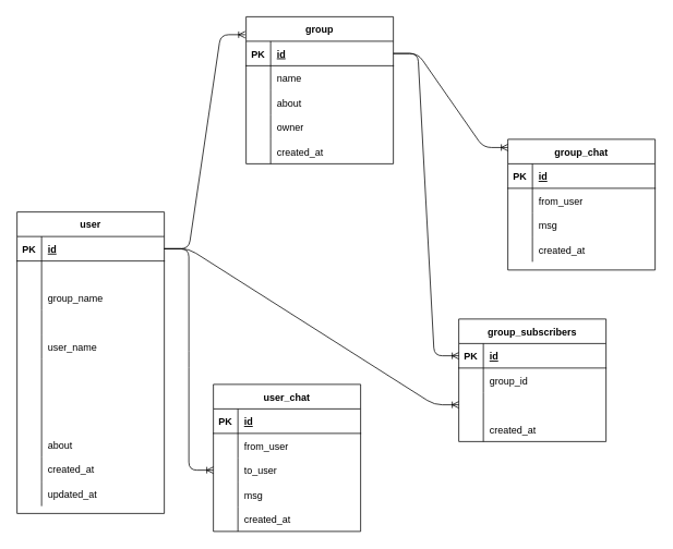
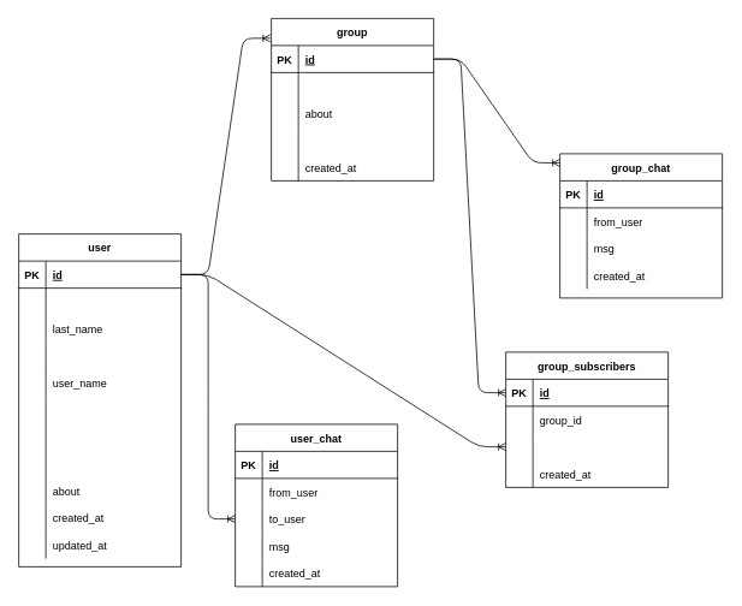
- <mxCell id="38" value="name" style="shape=partialRectangle;connectable=0;fillColor=none;top=0;left=0;bottom=0;right=0;align=left;spacingLeft=6;overflow=hidden;" parent="36" vertex="1"><mxGeometry x="30" width="150" height="30" as="geometry"><mxRectangle width="150" height="30" as="alternateBounds" /></mxGeometry></mxCell>
- <mxCell id="44" value="owner" style="shape=partialRectangle;connectable=0;fillColor=none;top=0;left=0;bottom=0;right=0;align=left;spacingLeft=6;overflow=hidden;" parent="42" vertex="1"><mxGeometry x="30" width="150" height="30" as="geometry"><mxRectangle width="150" height="30" as="alternateBounds" /></mxGeometry></mxCell>
- <mxCell id="10" value="group_name" style="shape=partialRectangle;connectable=0;fillColor=none;top=0;left=0;bottom=0;right=0;align=left;spacingLeft=6;overflow=hidden;" vertex="1" parent="8"><mxGeometry x="30" width="150" height="30" as="geometry"><mxRectangle width="150" height="30" as="alternateBounds" /></mxGeometry></mxCell>
+ <mxCell id="10" value="last_name" style="shape=partialRectangle;connectable=0;fillColor=none;top=0;left=0;bottom=0;right=0;align=left;spacingLeft=6;overflow=hidden;" vertex="1" parent="8"><mxGeometry x="30" width="150" height="30" as="geometry"><mxRectangle width="150" height="30" as="alternateBounds" /></mxGeometry></mxCell>
